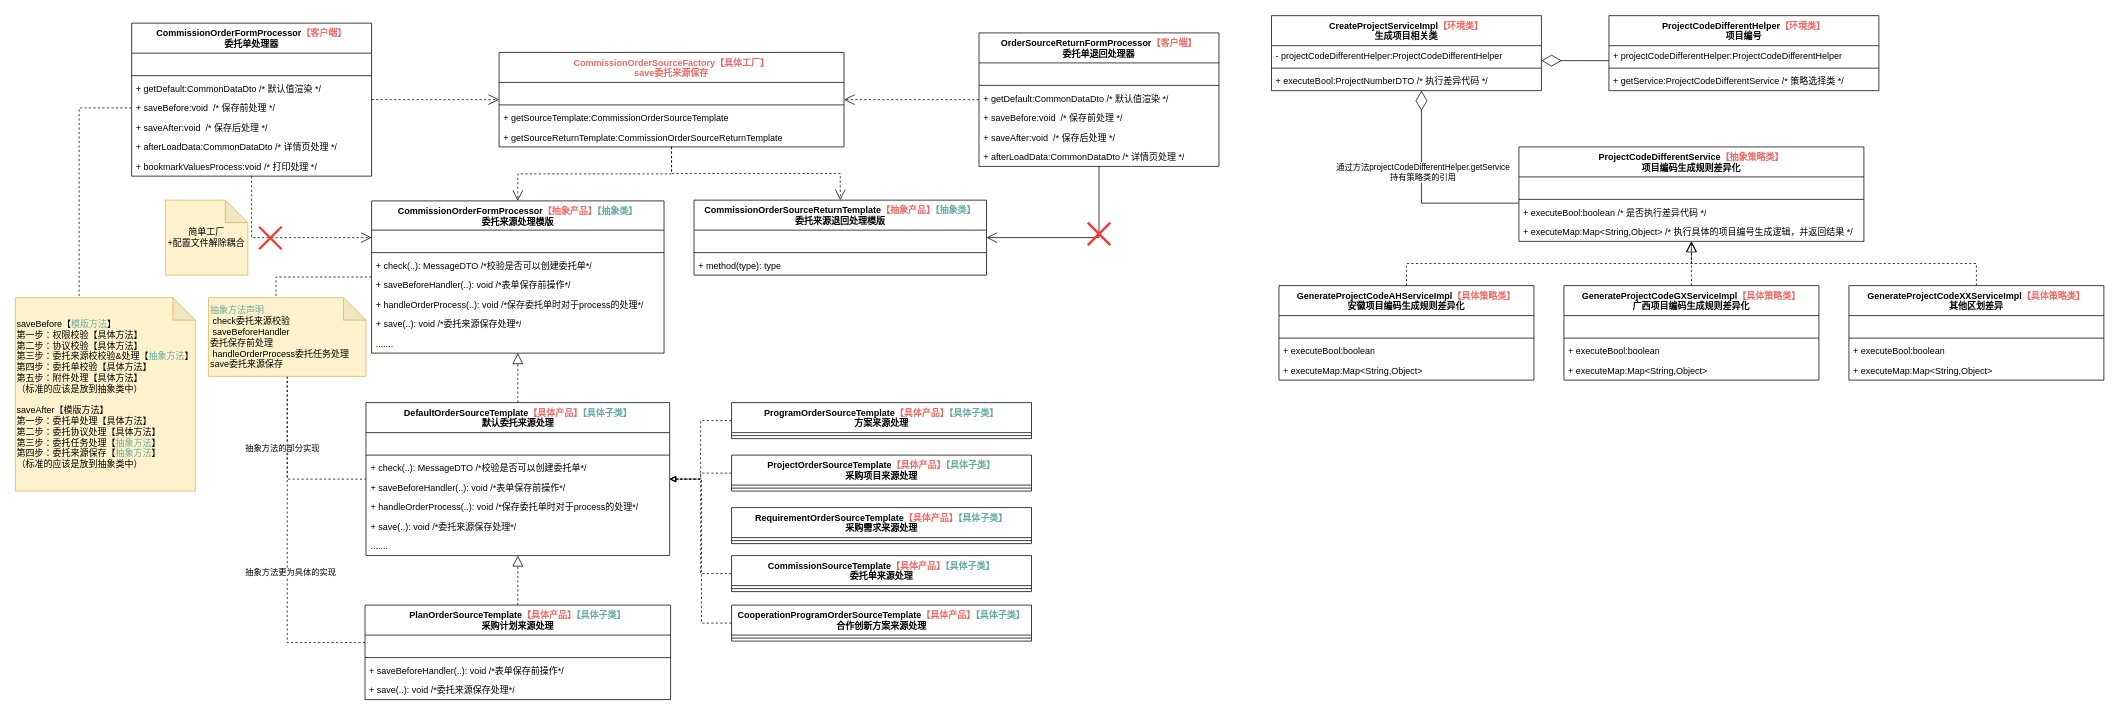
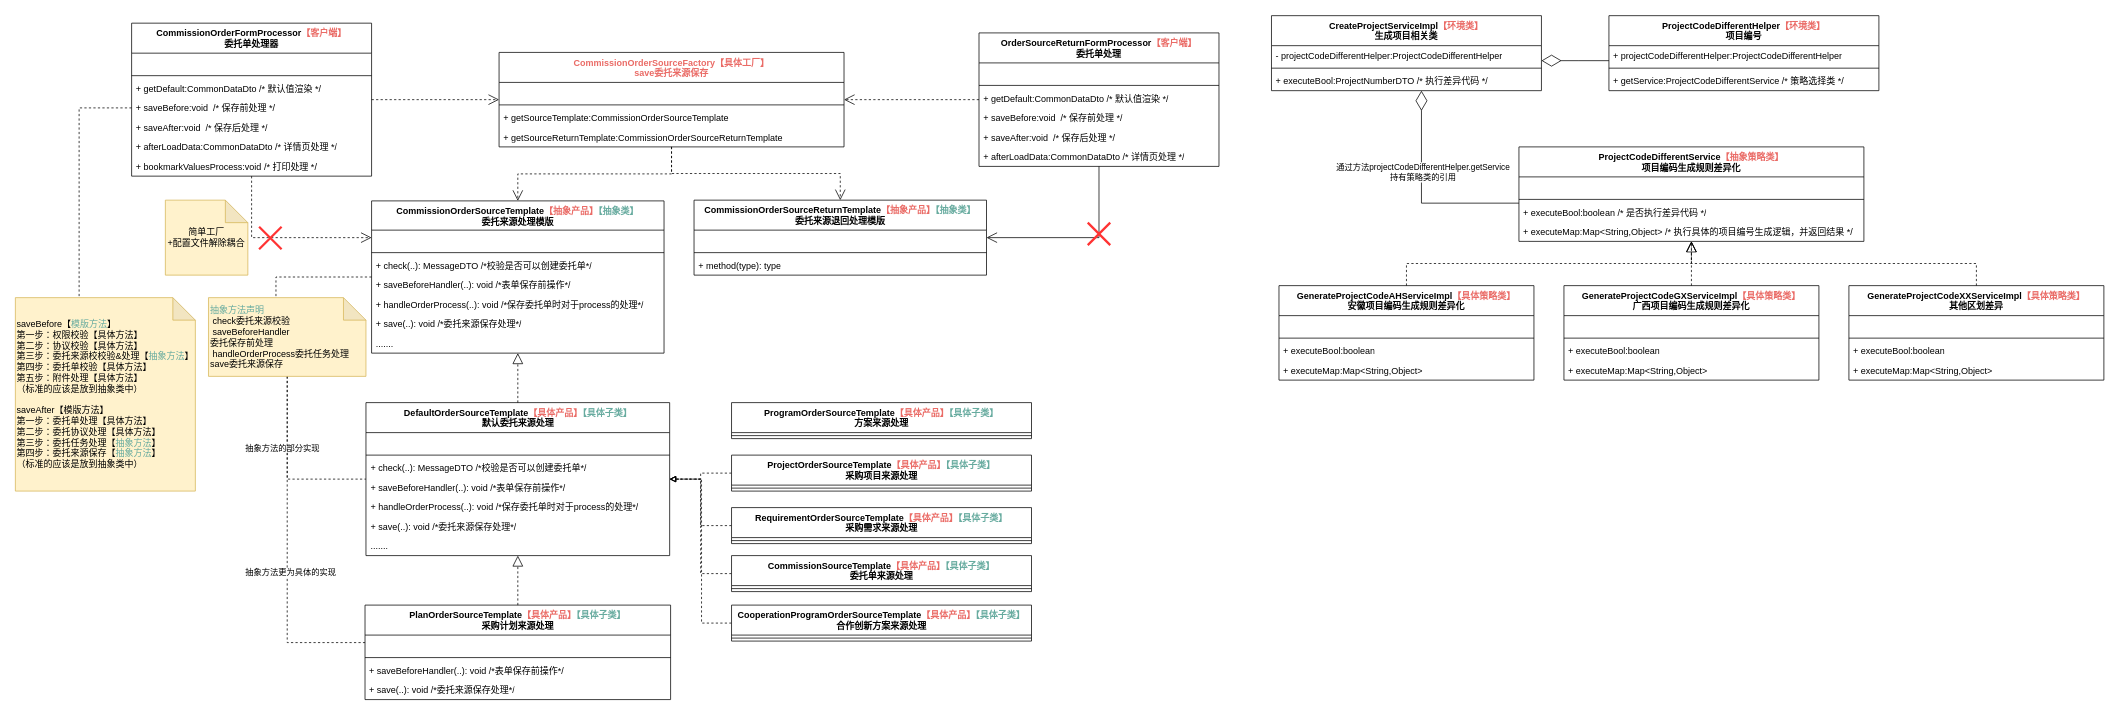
- <mxCell id="44" value="OrderSourceReturnFormProcessor&lt;font color=&quot;#ea6b66&quot;&gt;【客户端】&lt;/font&gt;&lt;br&gt;委托单退回处理器" style="swimlane;fontStyle=1;align=center;verticalAlign=top;childLayout=stackLayout;horizontal=1;startSize=40;horizontalStack=0;resizeParent=1;resizeParentMax=0;resizeLast=0;collapsible=1;marginBottom=0;whiteSpace=wrap;html=1;" parent="1" vertex="1"><mxGeometry x="1305" y="43" width="320" height="178" as="geometry" /></mxCell>
+ <mxCell id="44" value="OrderSourceReturnFormProcessor&lt;font color=&quot;#ea6b66&quot;&gt;【客户端】&lt;/font&gt;&lt;br&gt;委托单处理" style="swimlane;fontStyle=1;align=center;verticalAlign=top;childLayout=stackLayout;horizontal=1;startSize=40;horizontalStack=0;resizeParent=1;resizeParentMax=0;resizeLast=0;collapsible=1;marginBottom=0;whiteSpace=wrap;html=1;" parent="1" vertex="1"><mxGeometry x="1305" y="43" width="320" height="178" as="geometry" /></mxCell>
- <mxCell id="8" value="CommissionOrderFormProcessor&lt;font color=&quot;#ea6b66&quot;&gt;【抽象产品】&lt;/font&gt;&lt;font color=&quot;#67ab9f&quot;&gt;【抽象类】&lt;/font&gt;&lt;br&gt;委托来源处理模版" style="swimlane;fontStyle=1;align=center;verticalAlign=top;childLayout=stackLayout;horizontal=1;startSize=39;horizontalStack=0;resizeParent=1;resizeParentMax=0;resizeLast=0;collapsible=1;marginBottom=0;whiteSpace=wrap;html=1;" parent="1" vertex="1"><mxGeometry x="495" y="267" width="390" height="203" as="geometry" /></mxCell>
+ <mxCell id="8" value="CommissionOrderSourceTemplate&lt;font color=&quot;#ea6b66&quot;&gt;【抽象产品】&lt;/font&gt;&lt;font color=&quot;#67ab9f&quot;&gt;【抽象类】&lt;/font&gt;&lt;br&gt;委托来源处理模版" style="swimlane;fontStyle=1;align=center;verticalAlign=top;childLayout=stackLayout;horizontal=1;startSize=39;horizontalStack=0;resizeParent=1;resizeParentMax=0;resizeLast=0;collapsible=1;marginBottom=0;whiteSpace=wrap;html=1;" parent="1" vertex="1"><mxGeometry x="495" y="267" width="390" height="203" as="geometry" /></mxCell>
- <mxCell id="55" style="edgeStyle=orthogonalEdgeStyle;rounded=0;orthogonalLoop=1;jettySize=auto;html=1;endArrow=block;endFill=0;dashed=1;" parent="1" source="56" target="34" edge="1"><mxGeometry relative="1" as="geometry" /></mxCell>
+ <mxCell id="72" style="edgeStyle=orthogonalEdgeStyle;rounded=0;orthogonalLoop=1;jettySize=auto;html=1;endArrow=block;endFill=0;dashed=1;" parent="1" source="73" target="34" edge="1"><mxGeometry relative="1" as="geometry" /></mxCell>
